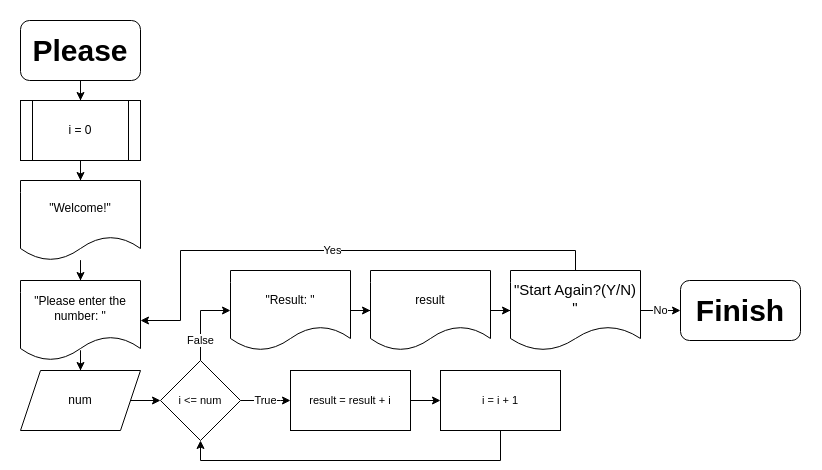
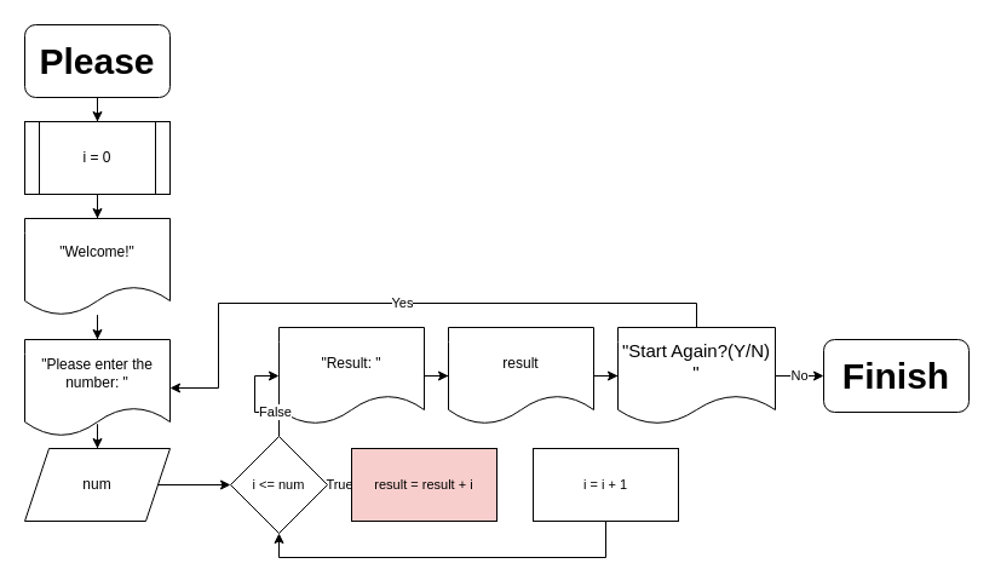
- <mxCell id="21" value="i &amp;lt;= num" style="rhombus;whiteSpace=wrap;html=1;rounded=0;fontSize=11;" vertex="1" parent="1"><mxGeometry x="160" y="360" width="80" height="80" as="geometry" /></mxCell>
+ <mxCell id="21" value="i &amp;lt;= num" style="rhombus;whiteSpace=wrap;html=1;rounded=0;fontSize=11;" vertex="1" parent="1"><mxGeometry x="190" y="360" width="80" height="80" as="geometry" /></mxCell>
- <mxCell id="23" value="result = result + i" style="rounded=0;whiteSpace=wrap;html=1;fontSize=11;" vertex="1" parent="1"><mxGeometry x="290" y="370" width="120" height="60" as="geometry" /></mxCell>
+ <mxCell id="23" value="result = result + i" style="rounded=0;whiteSpace=wrap;html=1;fontSize=11;fillColor=#f8cecc;" vertex="1" parent="1"><mxGeometry x="290" y="370" width="120" height="60" as="geometry" /></mxCell>
- <mxCell id="22" value="" style="edgeStyle=orthogonalEdgeStyle;rounded=0;sketch=0;orthogonalLoop=1;jettySize=auto;html=1;fontSize=11;" edge="1" parent="1" source="23" target="25"><mxGeometry relative="1" as="geometry" /></mxCell>
